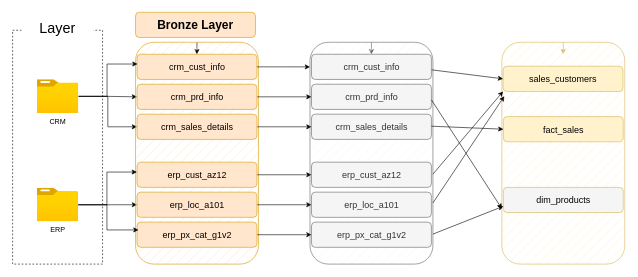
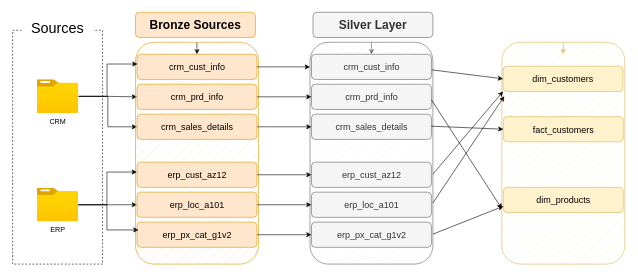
- <mxCell id="11" value="&lt;span style=&quot;font-size: 20px;&quot;&gt;&lt;b&gt;Bronze Layer&lt;/b&gt;&lt;/span&gt;" style="rounded=1;whiteSpace=wrap;html=1;fillColor=#ffe6cc;strokeColor=#d79b00;" parent="1" vertex="1"><mxGeometry x="225" y="20" width="200" height="42" as="geometry" /></mxCell>
+ <mxCell id="11" value="&lt;span style=&quot;font-size: 20px;&quot;&gt;&lt;b&gt;Bronze Sources&lt;/b&gt;&lt;/span&gt;" style="rounded=1;whiteSpace=wrap;html=1;fillColor=#ffe6cc;strokeColor=#d79b00;" parent="1" vertex="1"><mxGeometry x="225" y="20" width="200" height="42" as="geometry" /></mxCell>
+ <mxCell id="28" value="&lt;span style=&quot;font-size: 20px;&quot;&gt;&lt;b&gt;Silver Layer&lt;/b&gt;&lt;/span&gt;" style="rounded=1;whiteSpace=wrap;html=1;fillColor=#f5f5f5;strokeColor=#666666;fontColor=#333333;" vertex="1" parent="1"><mxGeometry x="521" y="20" width="200" height="42" as="geometry" /></mxCell>
- <mxCell id="3" value="&lt;font style=&quot;font-size: 24px;&quot;&gt;Layer&lt;/font&gt;" style="rounded=0;whiteSpace=wrap;html=1;strokeColor=none;fillColor=default;" parent="1" vertex="1"><mxGeometry x="35" y="32" width="120" height="30" as="geometry" /></mxCell>
+ <mxCell id="3" value="&lt;font style=&quot;font-size: 24px;&quot;&gt;Sources&lt;/font&gt;" style="rounded=0;whiteSpace=wrap;html=1;strokeColor=none;fillColor=default;" parent="1" vertex="1"><mxGeometry x="35" y="32" width="120" height="30" as="geometry" /></mxCell>
- <mxCell id="38" value="&lt;font style=&quot;font-size: 15px;&quot;&gt;sales_customers&lt;/font&gt;" style="rounded=1;whiteSpace=wrap;html=1;fillColor=#fff2cc;strokeColor=#d6b656;" vertex="1" parent="1"><mxGeometry x="838" y="110" width="200" height="42" as="geometry" /></mxCell>
+ <mxCell id="38" value="&lt;font style=&quot;font-size: 15px;&quot;&gt;dim_customers&lt;/font&gt;" style="rounded=1;whiteSpace=wrap;html=1;fillColor=#fff2cc;strokeColor=#d6b656;" vertex="1" parent="1"><mxGeometry x="838" y="110" width="200" height="42" as="geometry" /></mxCell>
- <mxCell id="39" value="&lt;font style=&quot;font-size: 15px;&quot;&gt;fact_sales&lt;/font&gt;" style="rounded=1;whiteSpace=wrap;html=1;fillColor=#fff2cc;strokeColor=#d6b656;" vertex="1" parent="1"><mxGeometry x="838.5" y="194" width="200" height="42" as="geometry" /></mxCell>
+ <mxCell id="39" value="&lt;font style=&quot;font-size: 15px;&quot;&gt;fact_customers&lt;/font&gt;" style="rounded=1;whiteSpace=wrap;html=1;fillColor=#fff2cc;strokeColor=#d6b656;" vertex="1" parent="1"><mxGeometry x="838.5" y="194" width="200" height="42" as="geometry" /></mxCell>
- <mxCell id="40" value="&lt;font style=&quot;font-size: 15px;&quot;&gt;dim_products&lt;/font&gt;" style="rounded=1;whiteSpace=wrap;html=1;fillColor=#f5f5f5;strokeColor=#d6b656;" vertex="1" parent="1"><mxGeometry x="838.5" y="312" width="200" height="42" as="geometry" /></mxCell>
+ <mxCell id="40" value="&lt;font style=&quot;font-size: 15px;&quot;&gt;dim_products&lt;/font&gt;" style="rounded=1;whiteSpace=wrap;html=1;fillColor=#fff2cc;strokeColor=#d6b656;" vertex="1" parent="1"><mxGeometry x="838.5" y="312" width="200" height="42" as="geometry" /></mxCell>
